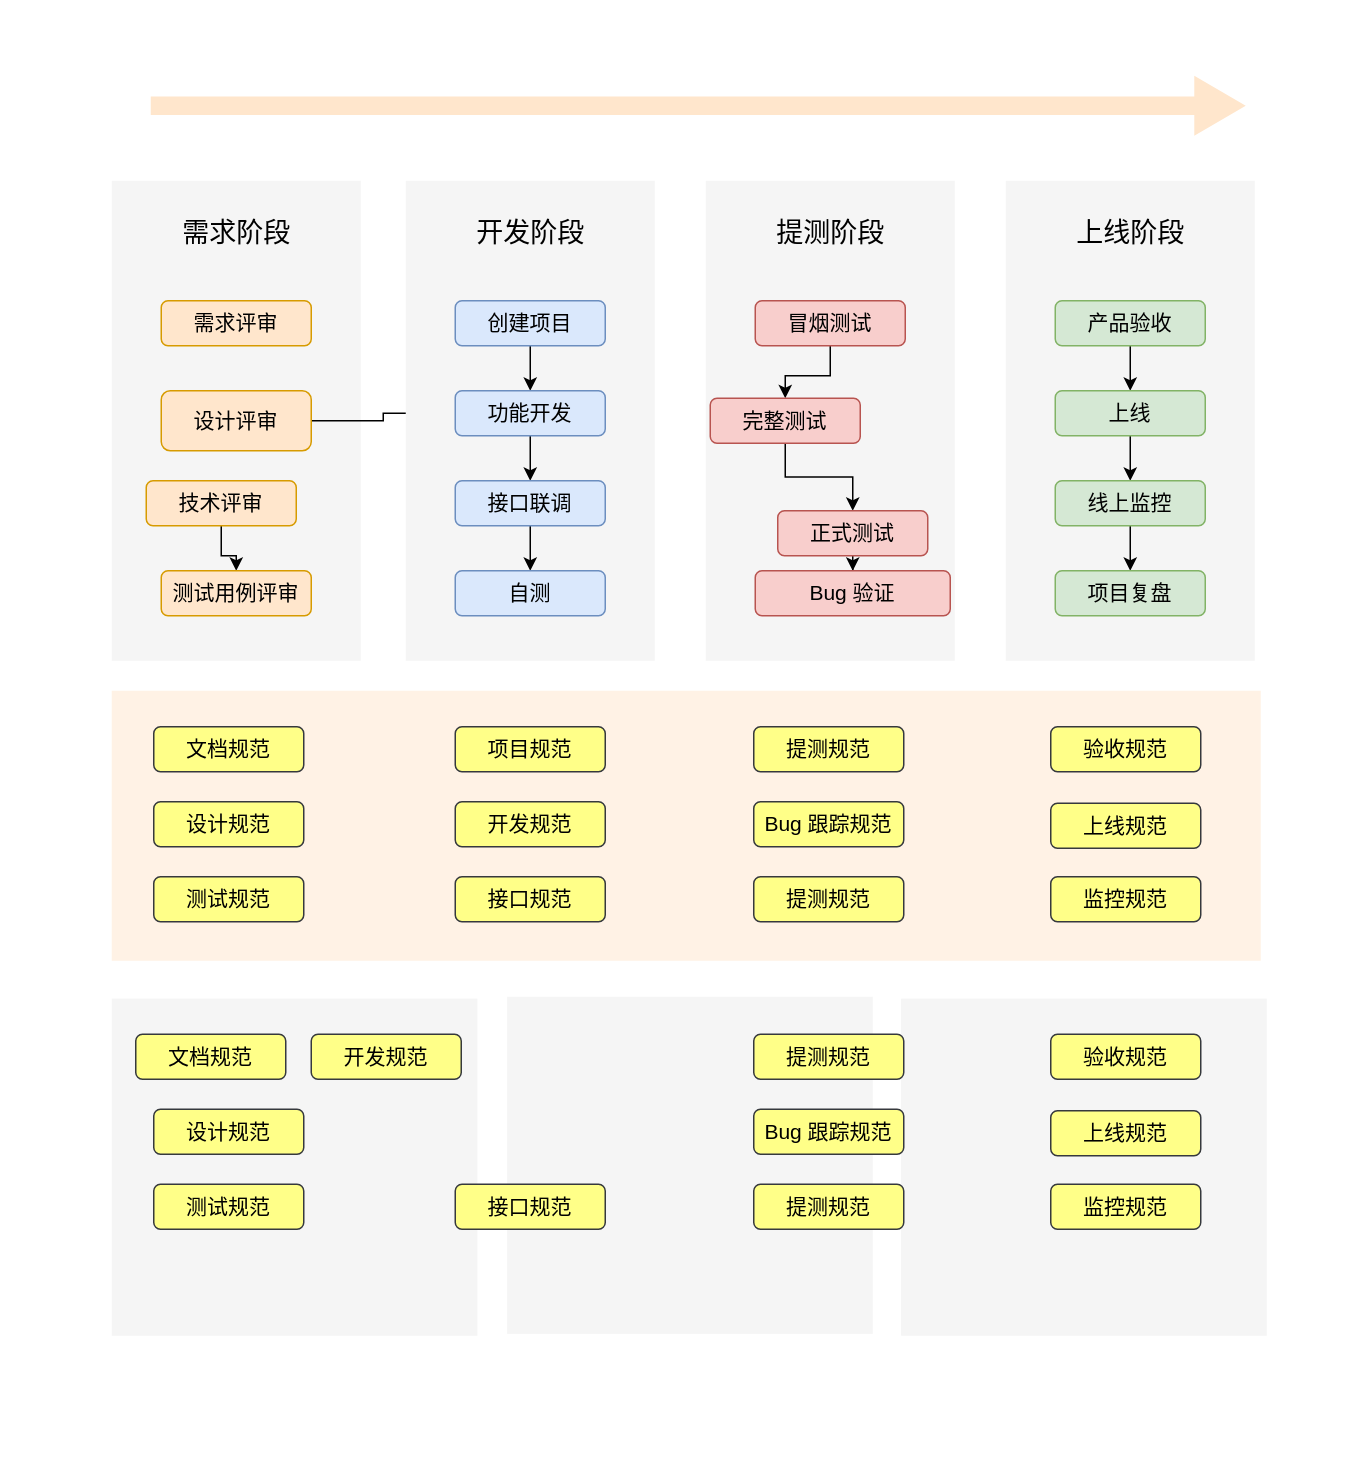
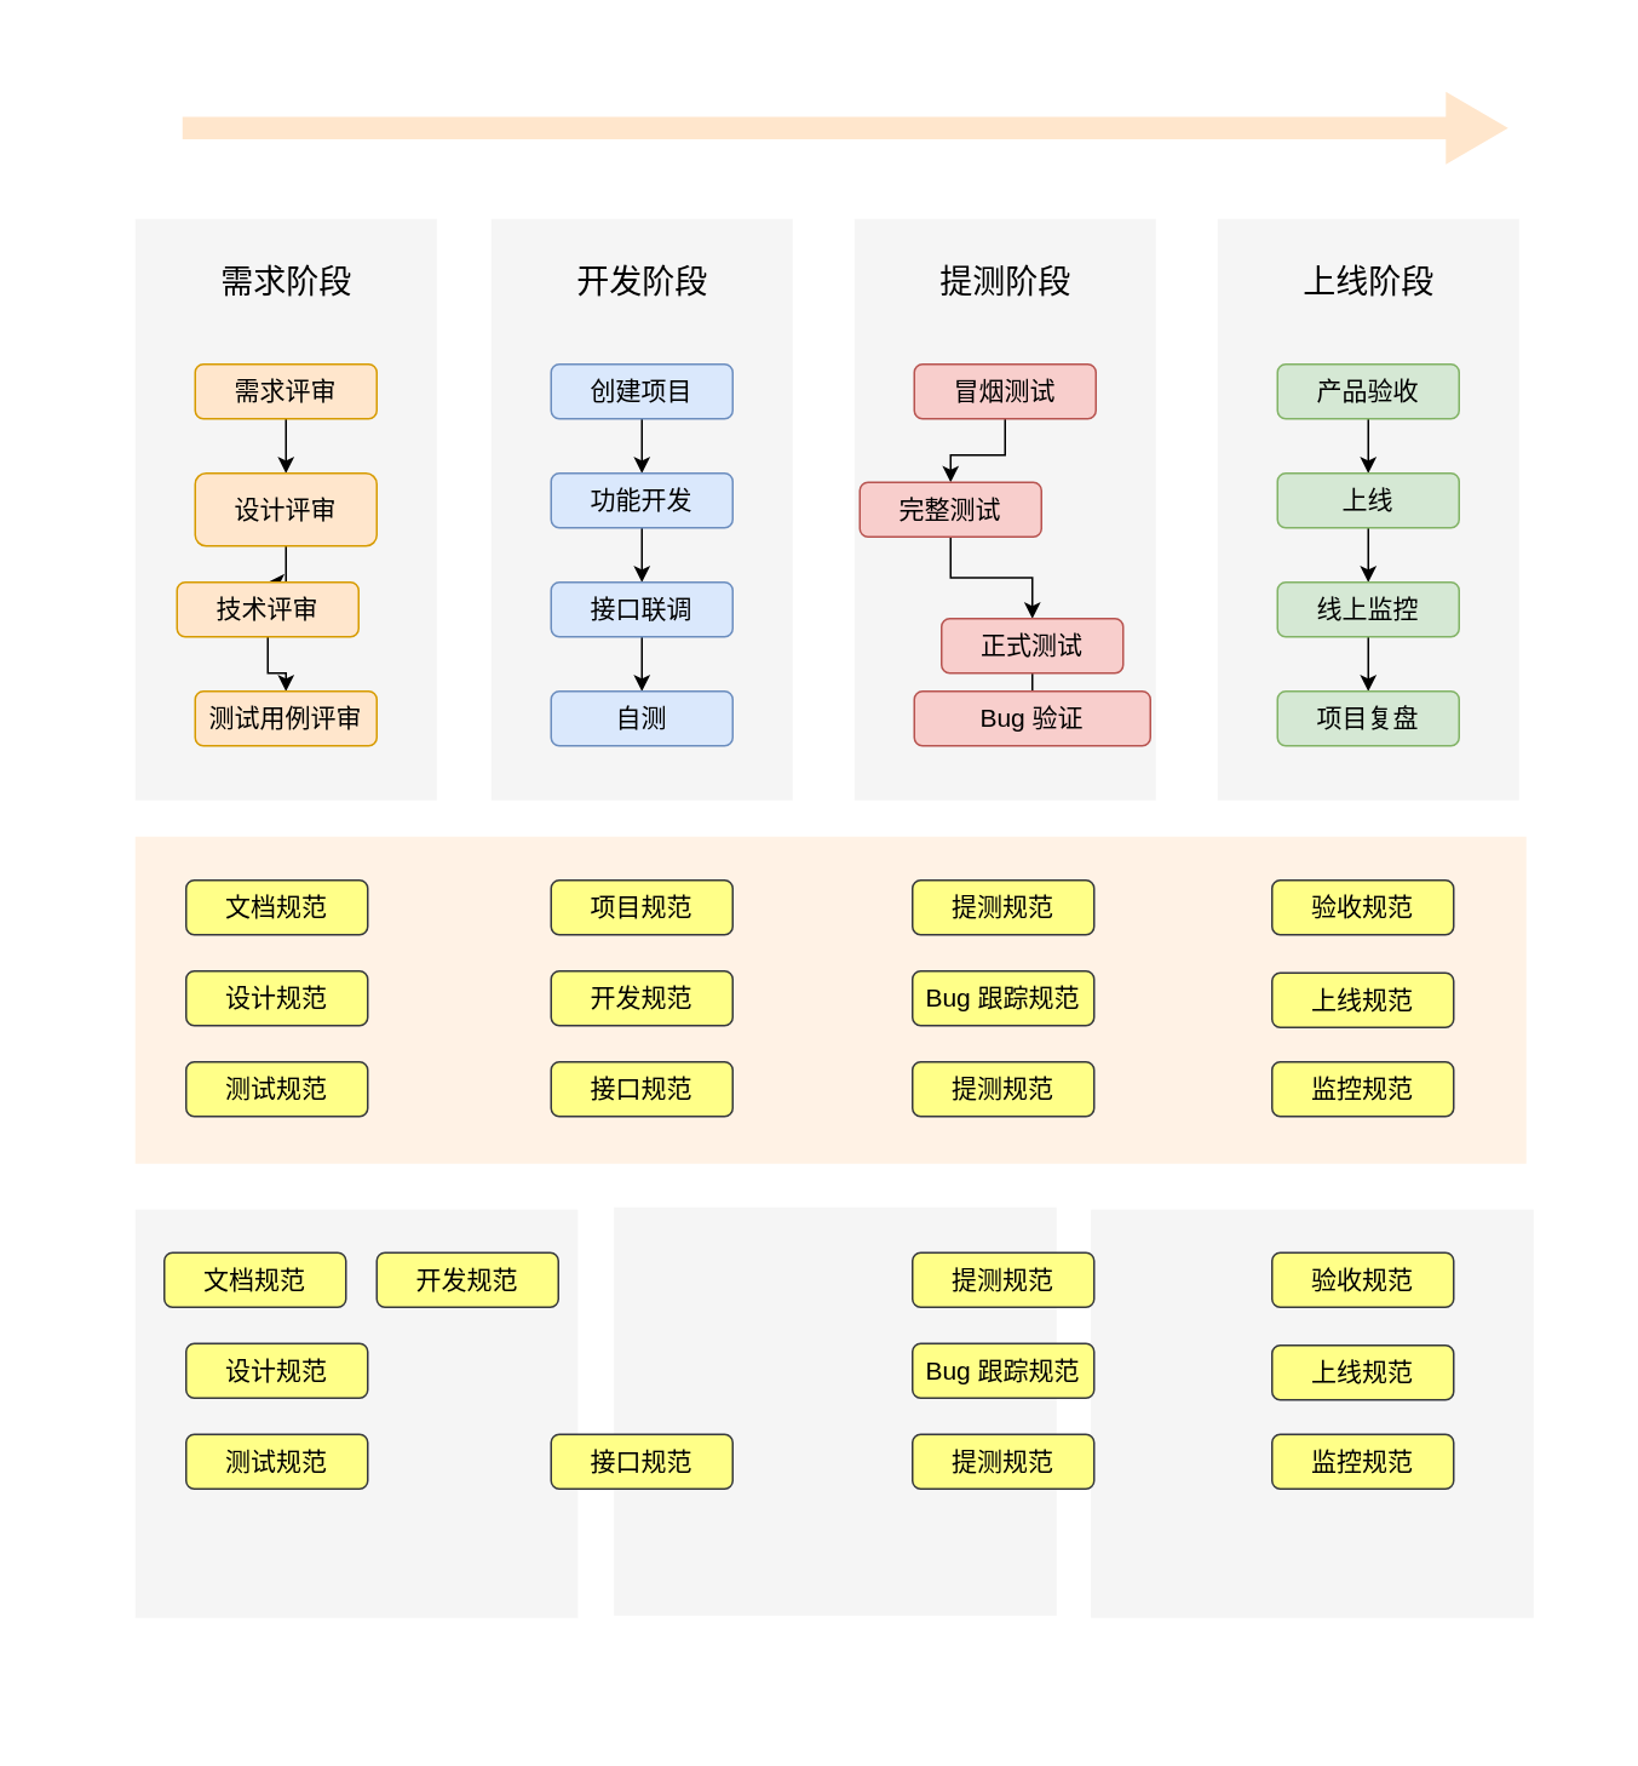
+ <mxCell id="8" value="" style="edgeStyle=orthogonalEdgeStyle;rounded=0;orthogonalLoop=1;jettySize=auto;html=1;fontFamily=Helvetica;fontSize=14;fontColor=default;" edge="1" parent="1" source="9" target="11"><mxGeometry relative="1" as="geometry" /></mxCell>
- <mxCell id="10" value="" style="edgeStyle=orthogonalEdgeStyle;rounded=0;orthogonalLoop=1;jettySize=auto;html=1;fontFamily=Helvetica;fontSize=14;fontColor=default;" edge="1" parent="1" source="11" target="22"><mxGeometry relative="1" as="geometry" /></mxCell>
+ <mxCell id="10" value="" style="edgeStyle=orthogonalEdgeStyle;rounded=0;orthogonalLoop=1;jettySize=auto;html=1;fontFamily=Helvetica;fontSize=14;fontColor=default;" edge="1" parent="1" source="11" target="13"><mxGeometry relative="1" as="geometry" /></mxCell>
- <mxCell id="31" value="" style="edgeStyle=orthogonalEdgeStyle;rounded=0;orthogonalLoop=1;jettySize=auto;html=1;fontFamily=Helvetica;fontSize=14;fontColor=default;" edge="1" parent="1" source="32" target="33"><mxGeometry relative="1" as="geometry" /></mxCell>
+ <mxCell id="31" value="" style="edgeStyle=orthogonalEdgeStyle;rounded=0;orthogonalLoop=1;jettySize=auto;html=1;fontFamily=Helvetica;fontSize=14;fontColor=default;endArrow=none;" edge="1" parent="1" source="32" target="33"><mxGeometry relative="1" as="geometry" /></mxCell>
